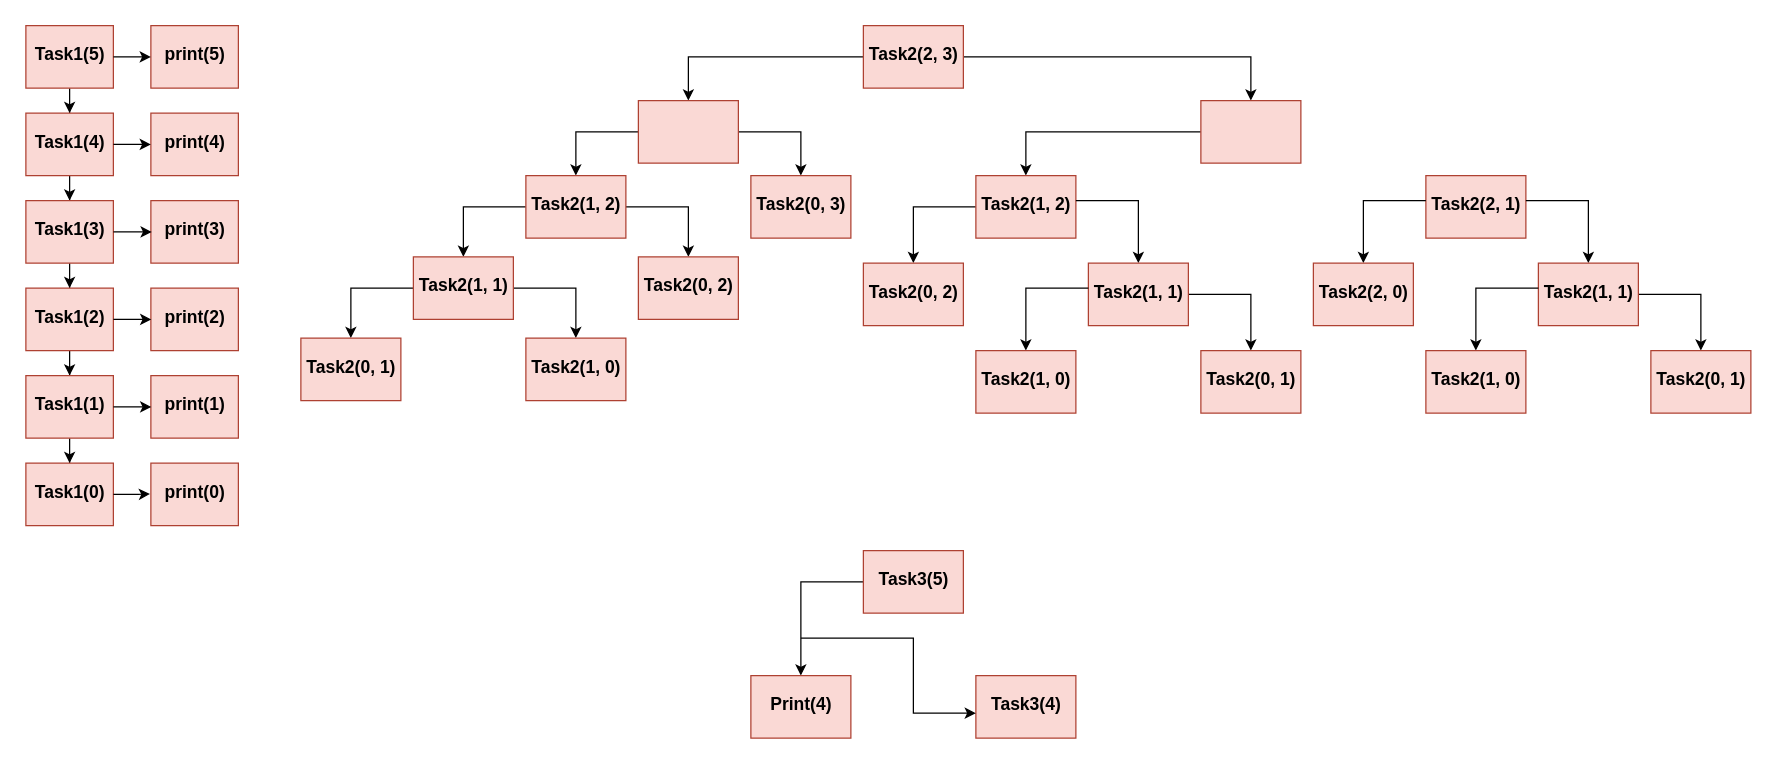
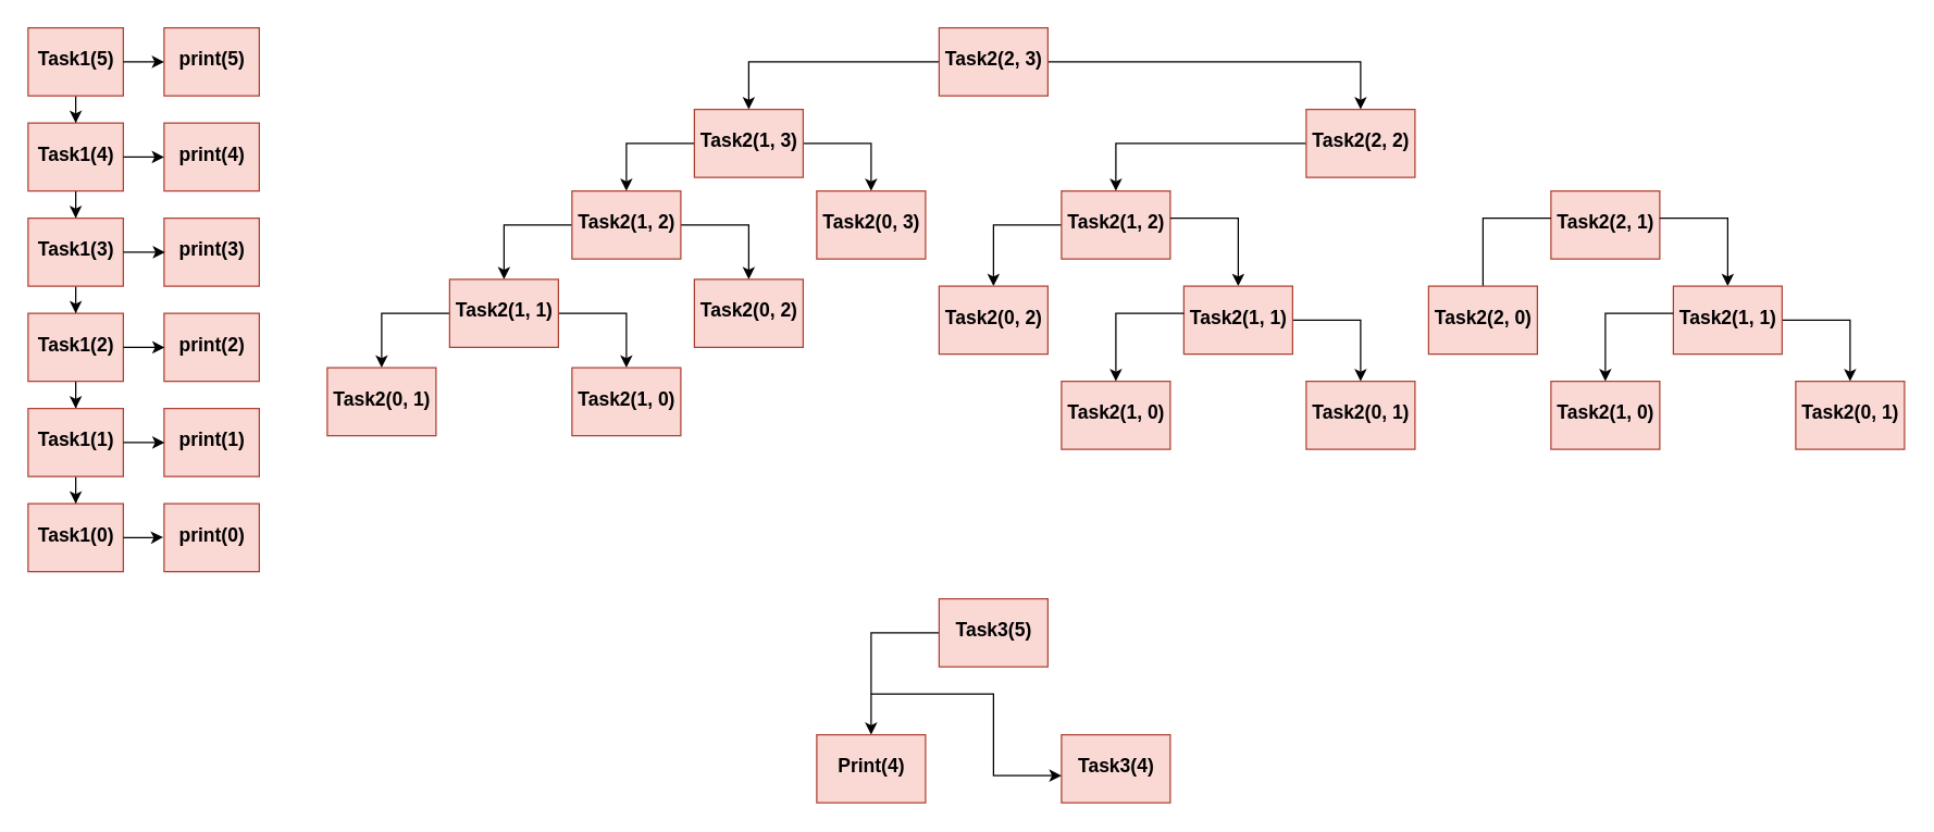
+ <mxCell id="40" value="&lt;font style=&quot;font-size: 14px;&quot;&gt;Task2(1, 3)&lt;/font&gt;" style="text;strokeColor=none;fillColor=none;html=1;fontSize=24;fontStyle=1;verticalAlign=middle;align=center;" vertex="1" parent="1"><mxGeometry x="510" y="80" width="80" height="40" as="geometry" /></mxCell>
+ <mxCell id="41" value="&lt;font style=&quot;font-size: 14px;&quot;&gt;Task2(2, 2)&lt;/font&gt;" style="text;strokeColor=none;fillColor=none;html=1;fontSize=24;fontStyle=1;verticalAlign=middle;align=center;" vertex="1" parent="1"><mxGeometry x="960" y="80" width="80" height="40" as="geometry" /></mxCell>
- <mxCell id="63" style="edgeStyle=orthogonalEdgeStyle;rounded=0;orthogonalLoop=1;jettySize=auto;html=1;entryX=0.5;entryY=0;entryDx=0;entryDy=0;" edge="1" parent="1" source="65" target="77"><mxGeometry relative="1" as="geometry" /></mxCell>
+ <mxCell id="63" style="edgeStyle=orthogonalEdgeStyle;rounded=0;orthogonalLoop=1;jettySize=auto;html=1;entryX=0.5;entryY=0;entryDx=0;entryDy=0;endArrow=none;" edge="1" parent="1" source="65" target="77"><mxGeometry relative="1" as="geometry" /></mxCell>
